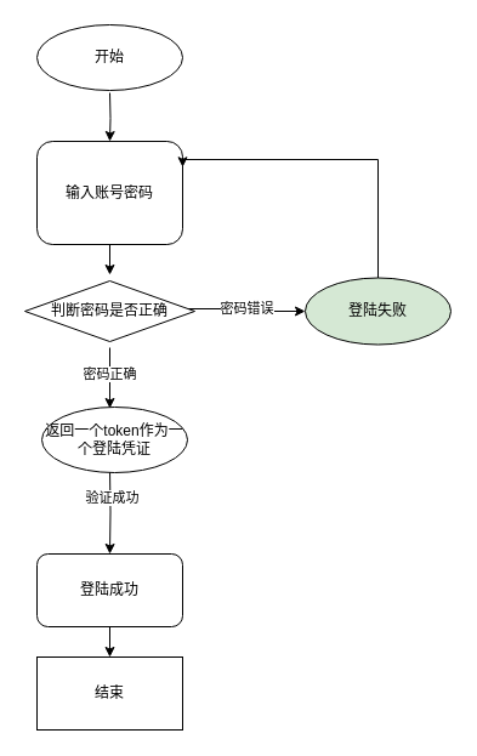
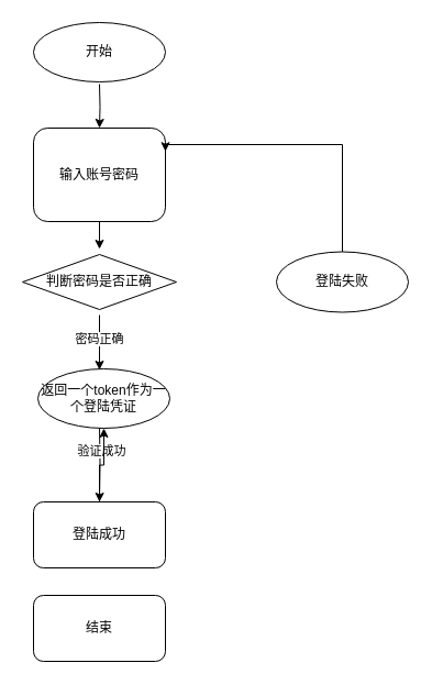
- <mxCell id="13" value="密码错误" style="edgeStyle=orthogonalEdgeStyle;rounded=0;orthogonalLoop=1;jettySize=auto;html=1;" edge="1" parent="1" source="14" target="16"><mxGeometry relative="1" as="geometry"><Array as="points"><mxPoint x="206" y="254" /><mxPoint x="206" y="256" /></Array></mxGeometry></mxCell>
- <mxCell id="16" value="登陆失败" style="ellipse;whiteSpace=wrap;html=1;fillColor=#d5e8d4;" vertex="1" parent="1"><mxGeometry x="251" y="228.5" width="120" height="55" as="geometry" /></mxCell>
+ <mxCell id="16" value="登陆失败" style="ellipse;whiteSpace=wrap;html=1;" vertex="1" parent="1"><mxGeometry x="251" y="228.5" width="120" height="55" as="geometry" /></mxCell>
- <mxCell id="9" value="" style="edgeStyle=orthogonalEdgeStyle;rounded=0;orthogonalLoop=1;jettySize=auto;html=1;" edge="1" parent="1" source="10" target="11"><mxGeometry relative="1" as="geometry" /></mxCell>
+ <mxCell id="9" value="" style="edgeStyle=orthogonalEdgeStyle;rounded=0;orthogonalLoop=1;jettySize=auto;html=1;" edge="1" parent="1" source="10" target="17"><mxGeometry relative="1" as="geometry" /></mxCell>
- <mxCell id="11" value="结束" style="whiteSpace=wrap;html=1;rounded=0;" vertex="1" parent="1"><mxGeometry x="30" y="541" width="120" height="60" as="geometry" /></mxCell>
+ <mxCell id="11" value="结束" style="rounded=1;whiteSpace=wrap;html=1;" vertex="1" parent="1"><mxGeometry x="30" y="541" width="120" height="60" as="geometry" /></mxCell>
